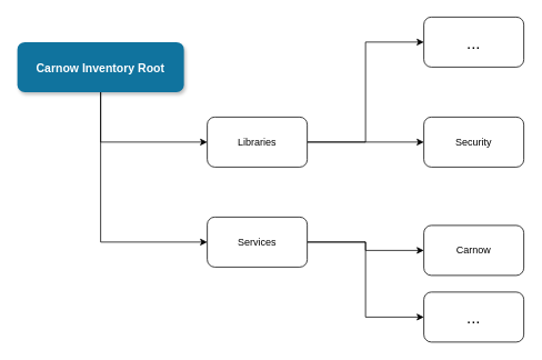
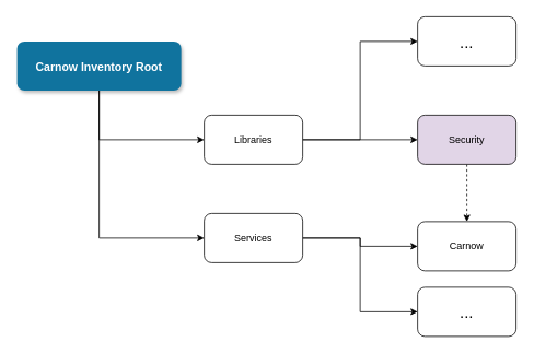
- <mxCell id="13" value="Security" style="rounded=1;whiteSpace=wrap;html=1;" vertex="1" parent="1"><mxGeometry x="508" y="140" width="120" height="60" as="geometry" /></mxCell>
+ <mxCell id="13" value="Security" style="rounded=1;whiteSpace=wrap;html=1;fillColor=#e1d5e7;" vertex="1" parent="1"><mxGeometry x="508" y="140" width="120" height="60" as="geometry" /></mxCell>
+ <mxCell id="12" style="edgeStyle=orthogonalEdgeStyle;rounded=0;orthogonalLoop=1;jettySize=auto;html=1;exitX=0.5;exitY=1;exitDx=0;exitDy=0;entryX=0.5;entryY=0;entryDx=0;entryDy=0;dashed=1;" edge="1" parent="1" source="13" target="11"><mxGeometry relative="1" as="geometry" /></mxCell>
